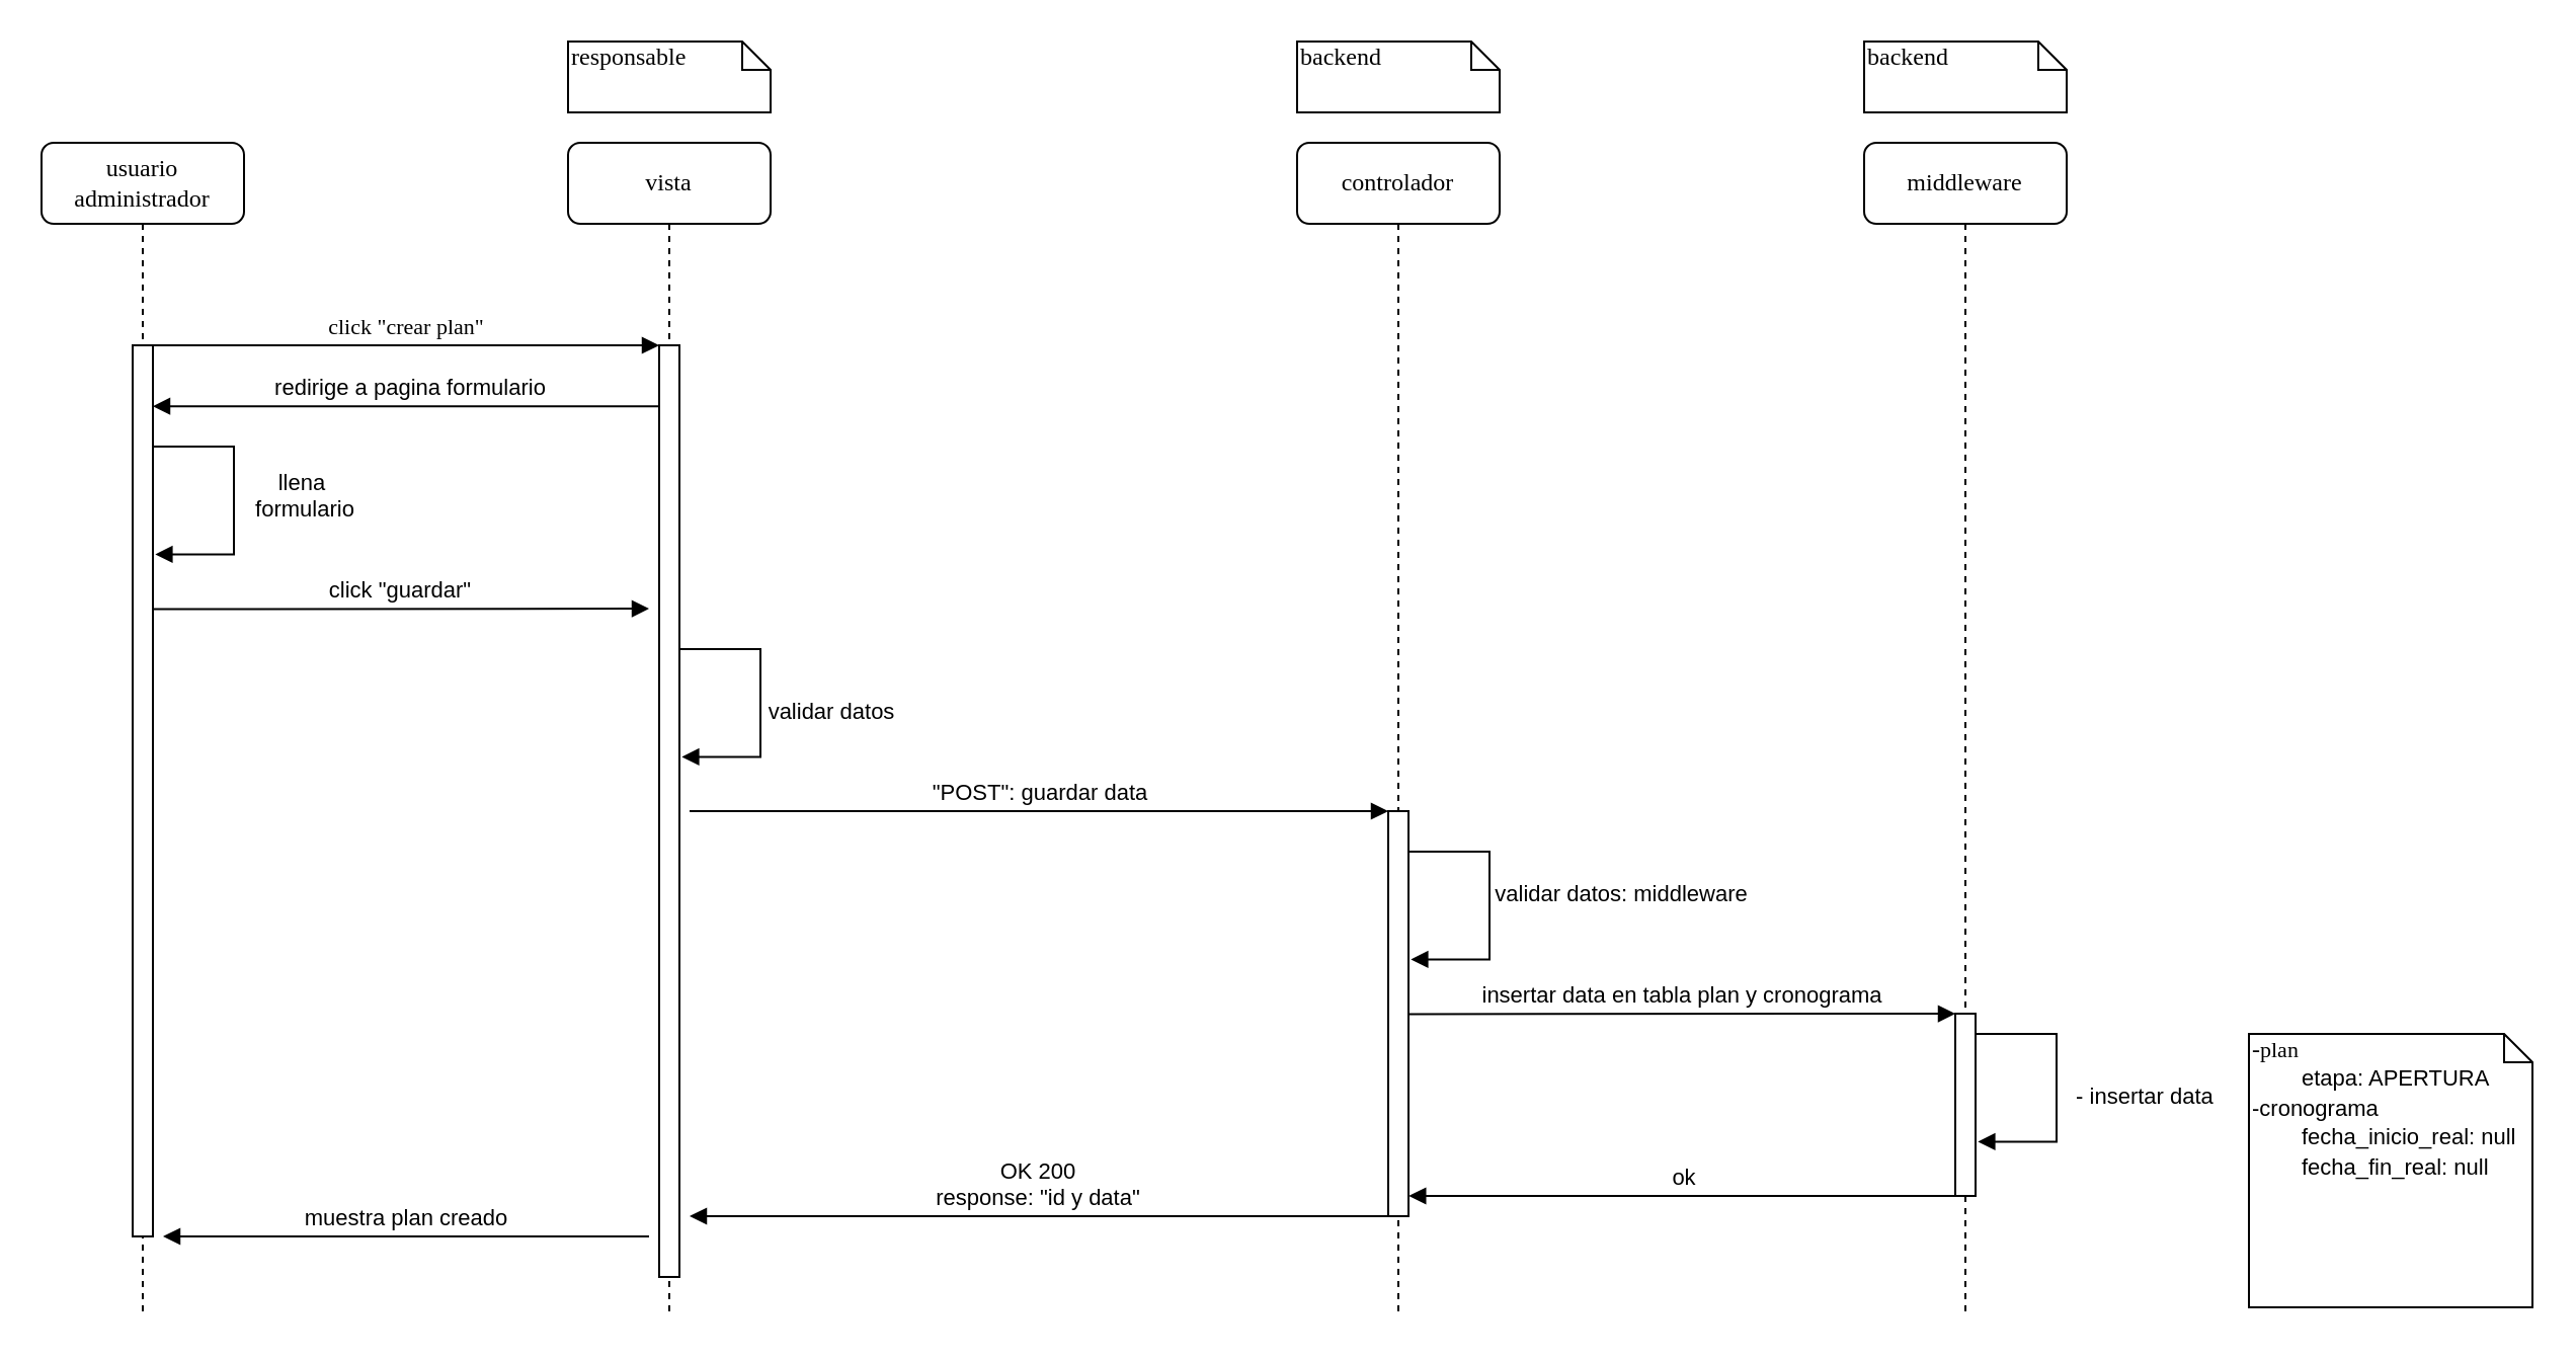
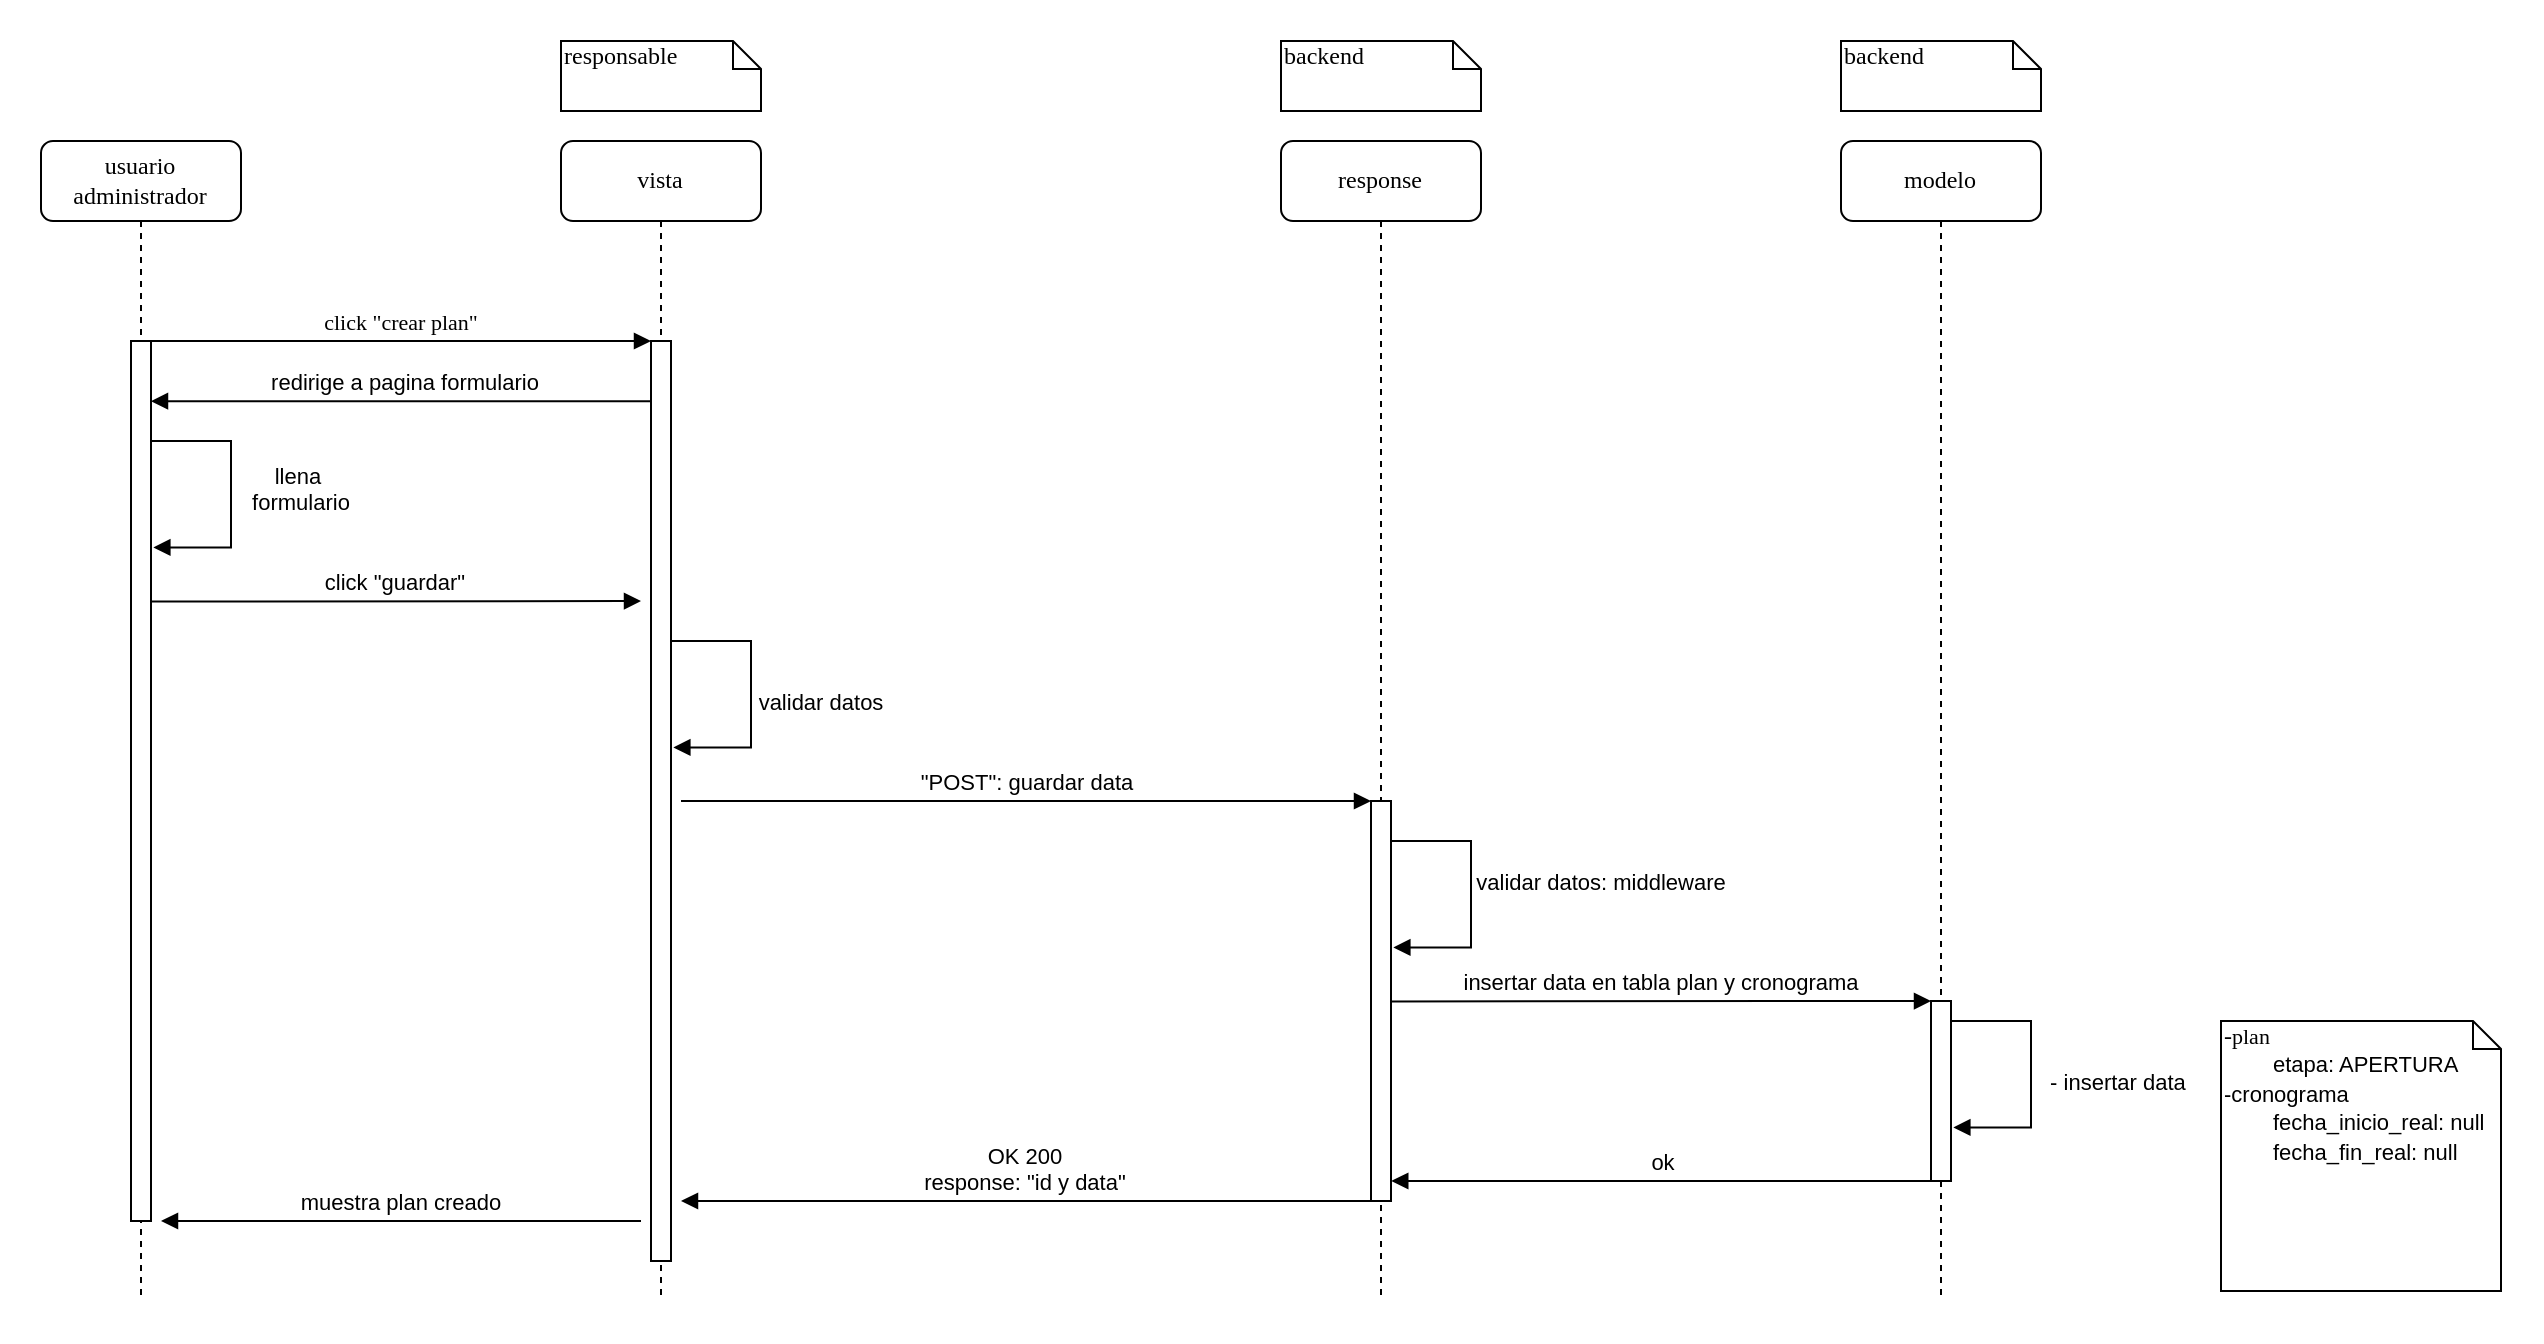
- <mxCell id="6" value="controlador" style="shape=umlLifeline;perimeter=lifelinePerimeter;whiteSpace=wrap;html=1;container=1;collapsible=0;recursiveResize=0;outlineConnect=0;rounded=1;shadow=0;comic=0;labelBackgroundColor=none;strokeWidth=1;fontFamily=Verdana;fontSize=12;align=center;" parent="1" vertex="1"><mxGeometry x="640" y="70" width="100" height="580" as="geometry" /></mxCell>
+ <mxCell id="6" value="response" style="shape=umlLifeline;perimeter=lifelinePerimeter;whiteSpace=wrap;html=1;container=1;collapsible=0;recursiveResize=0;outlineConnect=0;rounded=1;shadow=0;comic=0;labelBackgroundColor=none;strokeWidth=1;fontFamily=Verdana;fontSize=12;align=center;" parent="1" vertex="1"><mxGeometry x="640" y="70" width="100" height="580" as="geometry" /></mxCell>
- <mxCell id="10" value="middleware" style="shape=umlLifeline;perimeter=lifelinePerimeter;whiteSpace=wrap;html=1;container=1;collapsible=0;recursiveResize=0;outlineConnect=0;rounded=1;shadow=0;comic=0;labelBackgroundColor=none;strokeWidth=1;fontFamily=Verdana;fontSize=12;align=center;" parent="1" vertex="1"><mxGeometry x="920" y="70" width="100" height="580" as="geometry" /></mxCell>
+ <mxCell id="10" value="modelo" style="shape=umlLifeline;perimeter=lifelinePerimeter;whiteSpace=wrap;html=1;container=1;collapsible=0;recursiveResize=0;outlineConnect=0;rounded=1;shadow=0;comic=0;labelBackgroundColor=none;strokeWidth=1;fontFamily=Verdana;fontSize=12;align=center;" parent="1" vertex="1"><mxGeometry x="920" y="70" width="100" height="580" as="geometry" /></mxCell>
